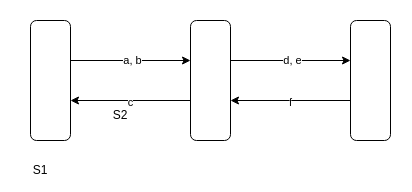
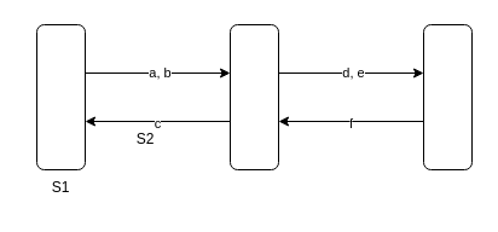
- <mxCell id="13" value="S1" style="text;html=1;strokeColor=none;fillColor=none;align=center;verticalAlign=middle;whiteSpace=wrap;rounded=0;" vertex="1" parent="1"><mxGeometry x="10" y="155" width="60" height="30" as="geometry" /></mxCell>
+ <mxCell id="13" value="S1" style="text;html=1;strokeColor=none;fillColor=none;align=center;verticalAlign=middle;whiteSpace=wrap;rounded=0;" vertex="1" parent="1"><mxGeometry x="20" y="140" width="60" height="30" as="geometry" /></mxCell>
